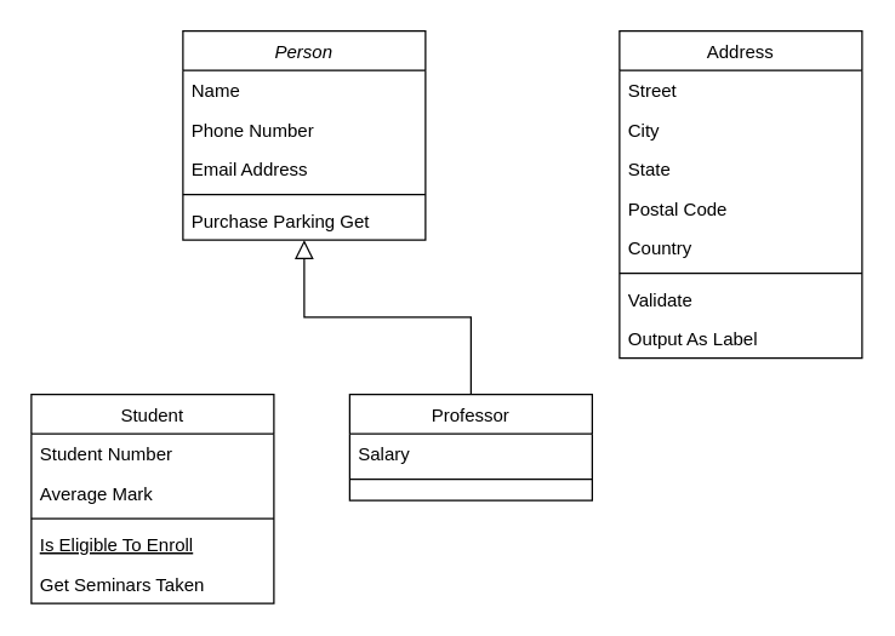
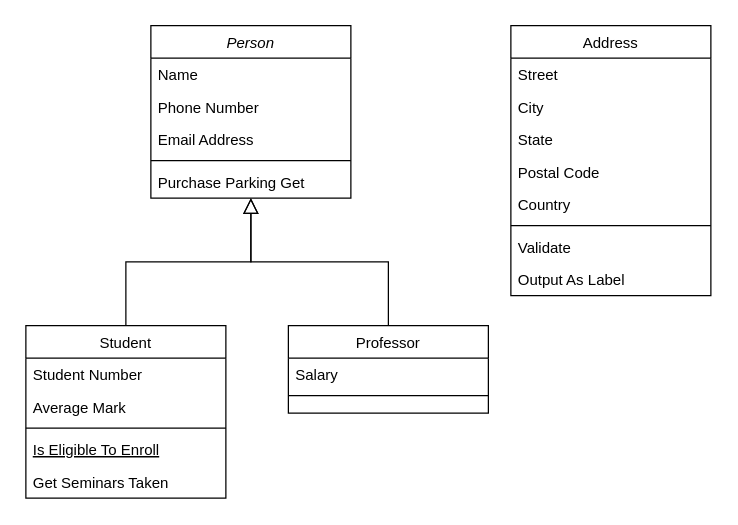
+ <mxCell id="14" value="" style="endArrow=block;endSize=10;endFill=0;shadow=0;strokeWidth=1;rounded=0;curved=0;edgeStyle=elbowEdgeStyle;elbow=vertical;" parent="1" source="8" target="2" edge="1"><mxGeometry width="160" relative="1" as="geometry"><mxPoint x="100" y="103" as="sourcePoint" /><mxPoint x="100" y="103" as="targetPoint" /></mxGeometry></mxCell>
